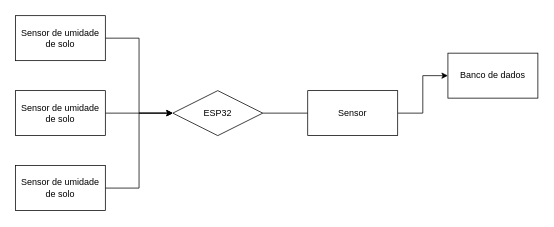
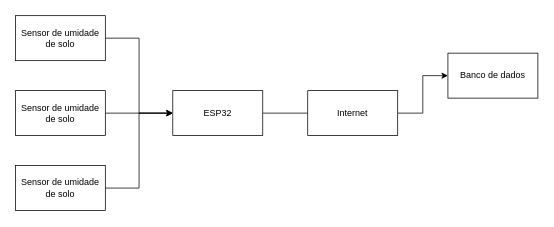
- <mxCell id="3" value="ESP32" style="rhombus;whiteSpace=wrap;html=1;" vertex="1" parent="1"><mxGeometry x="230" y="120" width="120" height="60" as="geometry" /></mxCell>
+ <mxCell id="3" value="ESP32" style="rounded=0;whiteSpace=wrap;html=1;" vertex="1" parent="1"><mxGeometry x="230" y="120" width="120" height="60" as="geometry" /></mxCell>
- <mxCell id="5" value="Sensor" style="rounded=0;whiteSpace=wrap;html=1;" vertex="1" parent="1"><mxGeometry x="410" y="120" width="120" height="60" as="geometry" /></mxCell>
+ <mxCell id="5" value="Internet" style="rounded=0;whiteSpace=wrap;html=1;" vertex="1" parent="1"><mxGeometry x="410" y="120" width="120" height="60" as="geometry" /></mxCell>
